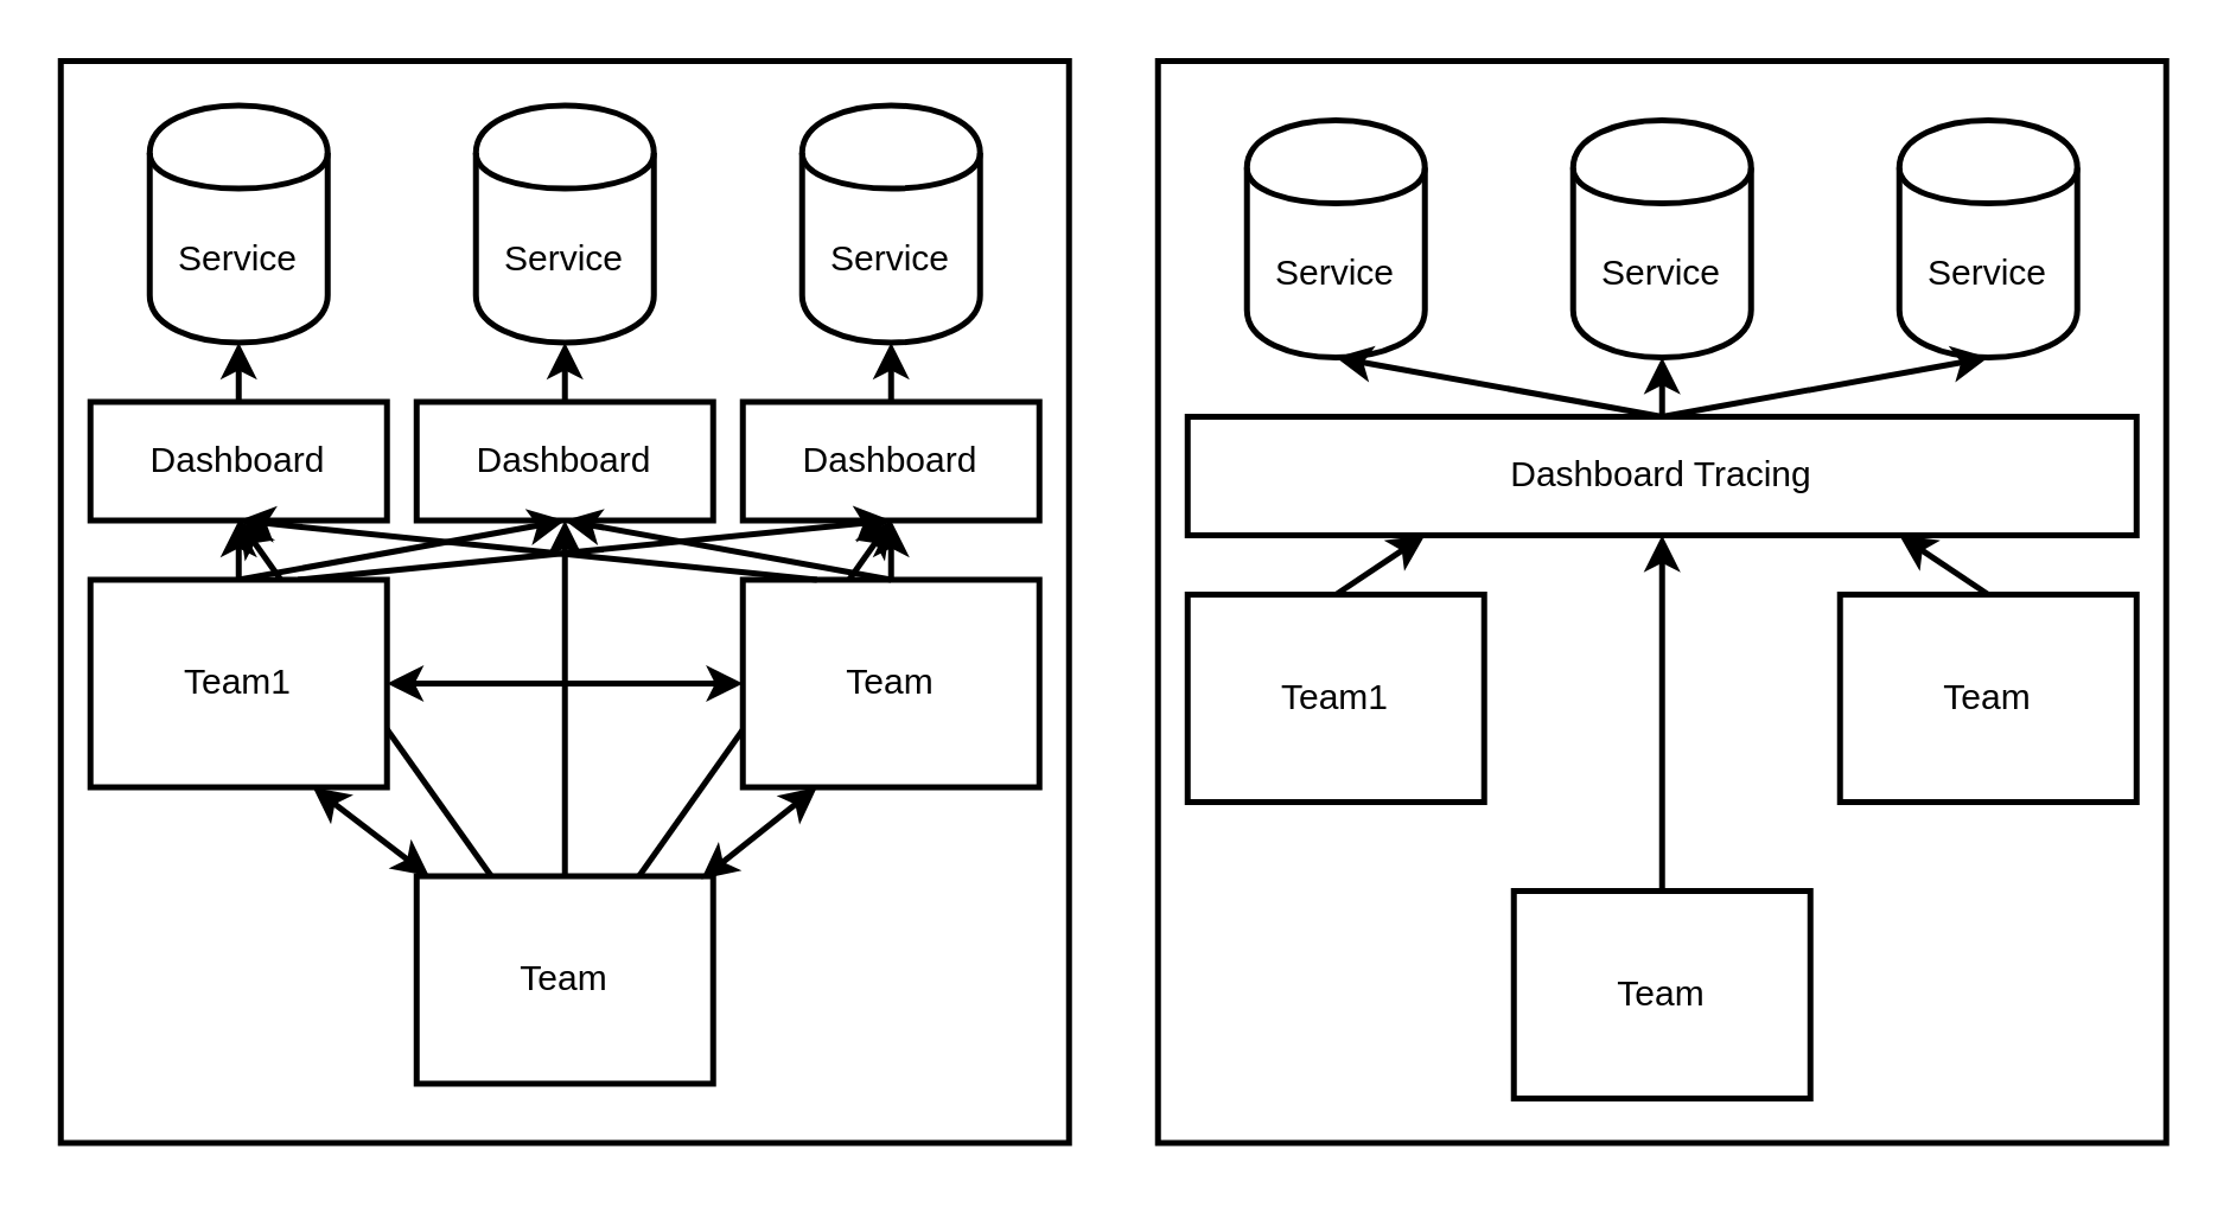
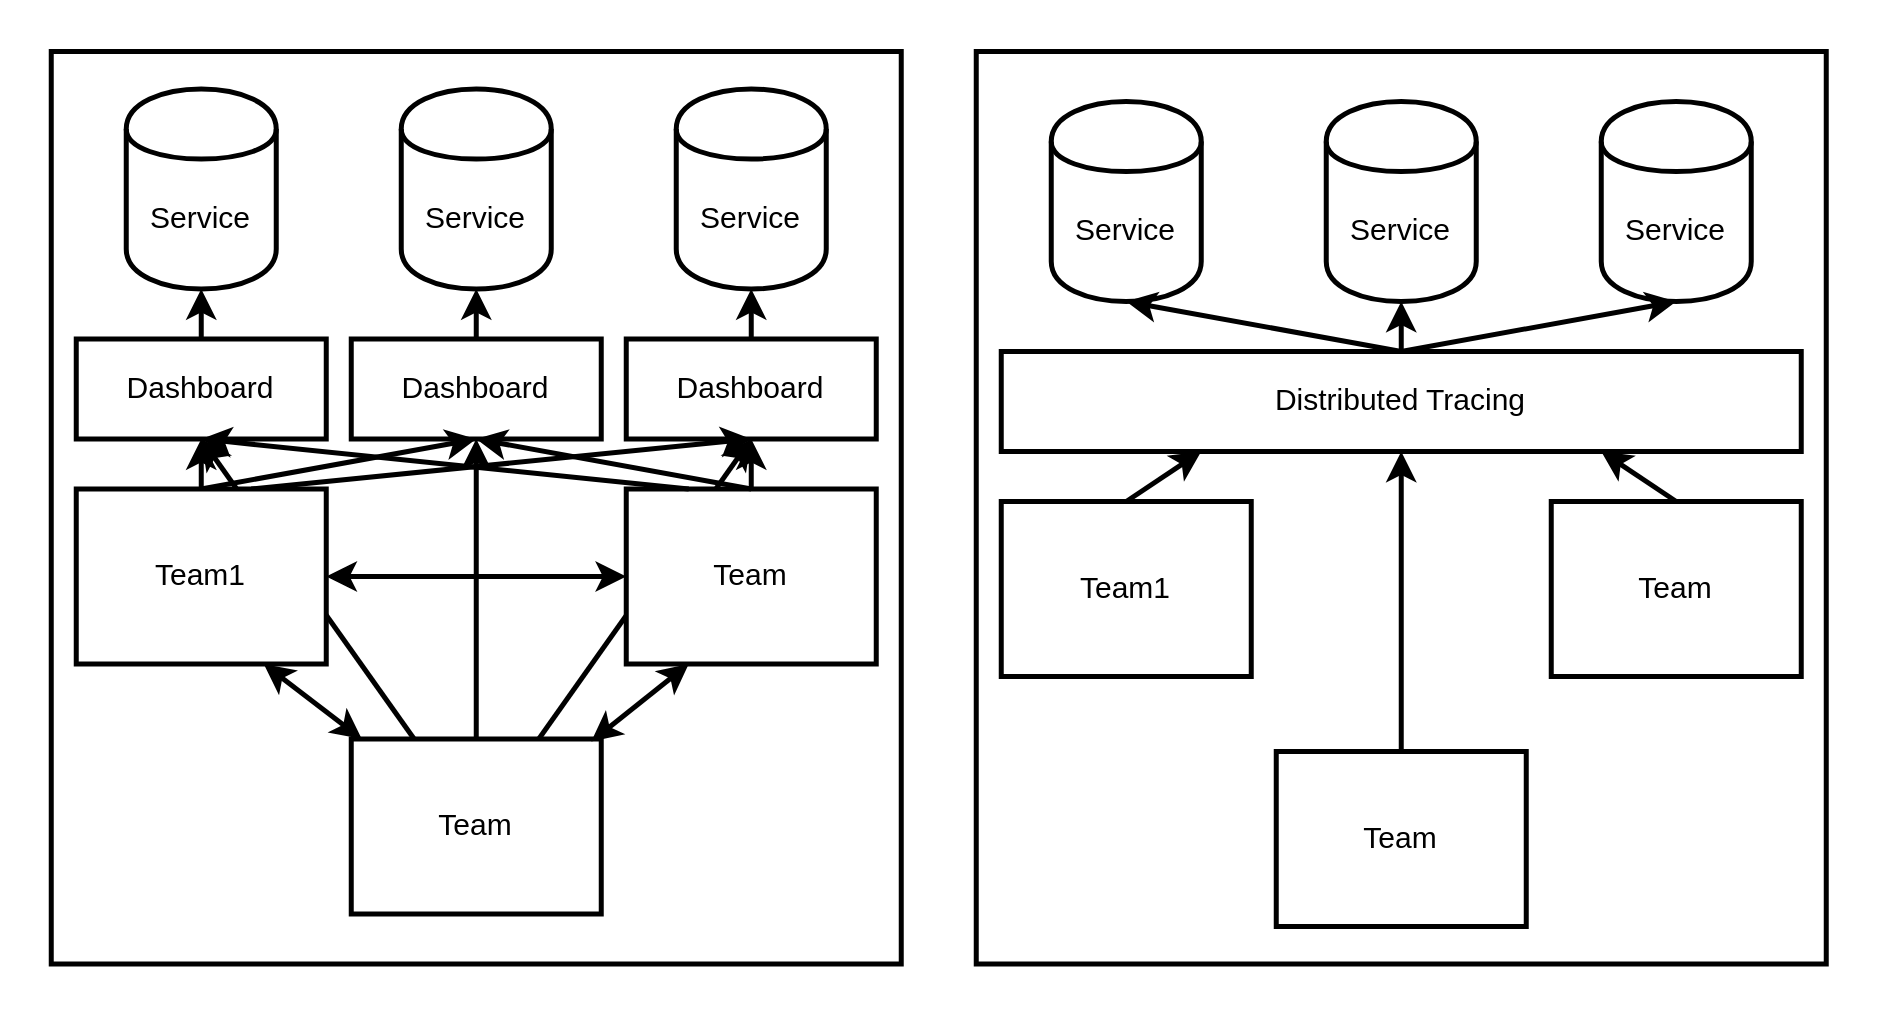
- <mxCell id="19" value="Dashboard Tracing" style="rounded=0;whiteSpace=wrap;html=1;strokeWidth=2;" vertex="1" parent="1"><mxGeometry x="400" y="140" width="320" height="40" as="geometry" /></mxCell>
+ <mxCell id="19" value="Distributed Tracing" style="rounded=0;whiteSpace=wrap;html=1;strokeWidth=2;" vertex="1" parent="1"><mxGeometry x="400" y="140" width="320" height="40" as="geometry" /></mxCell>
